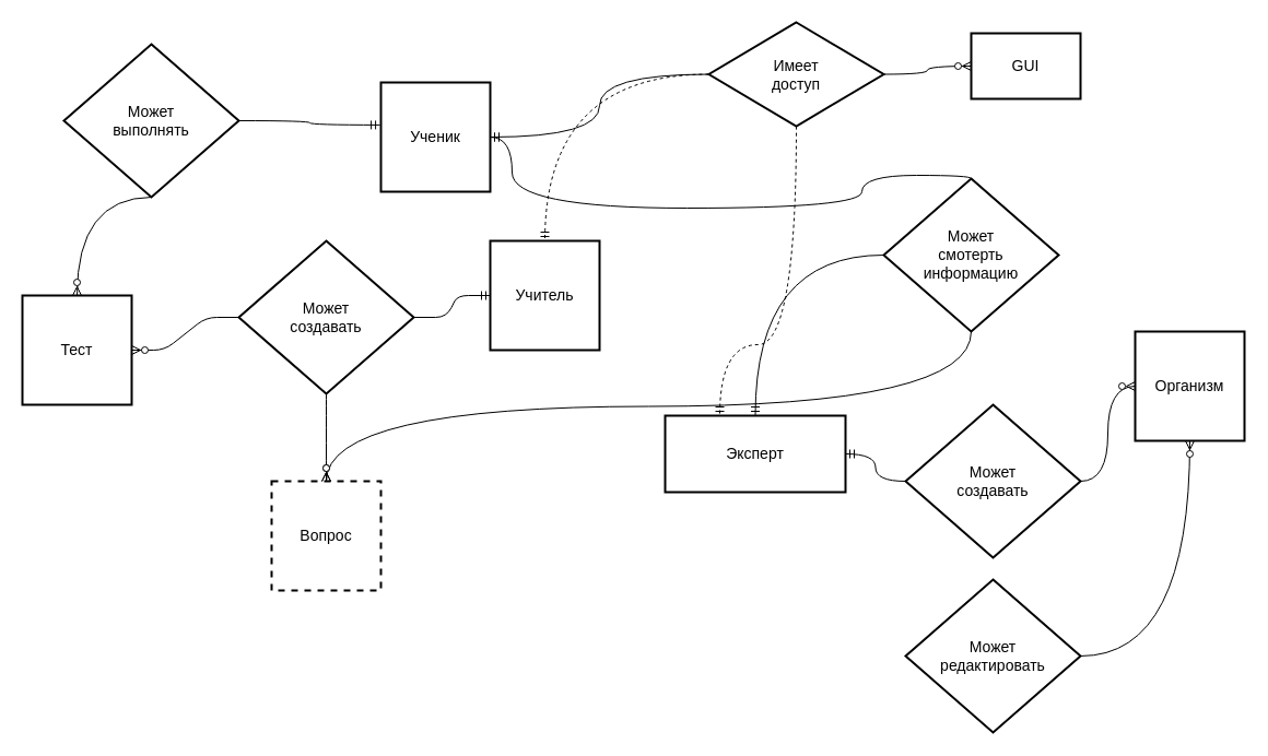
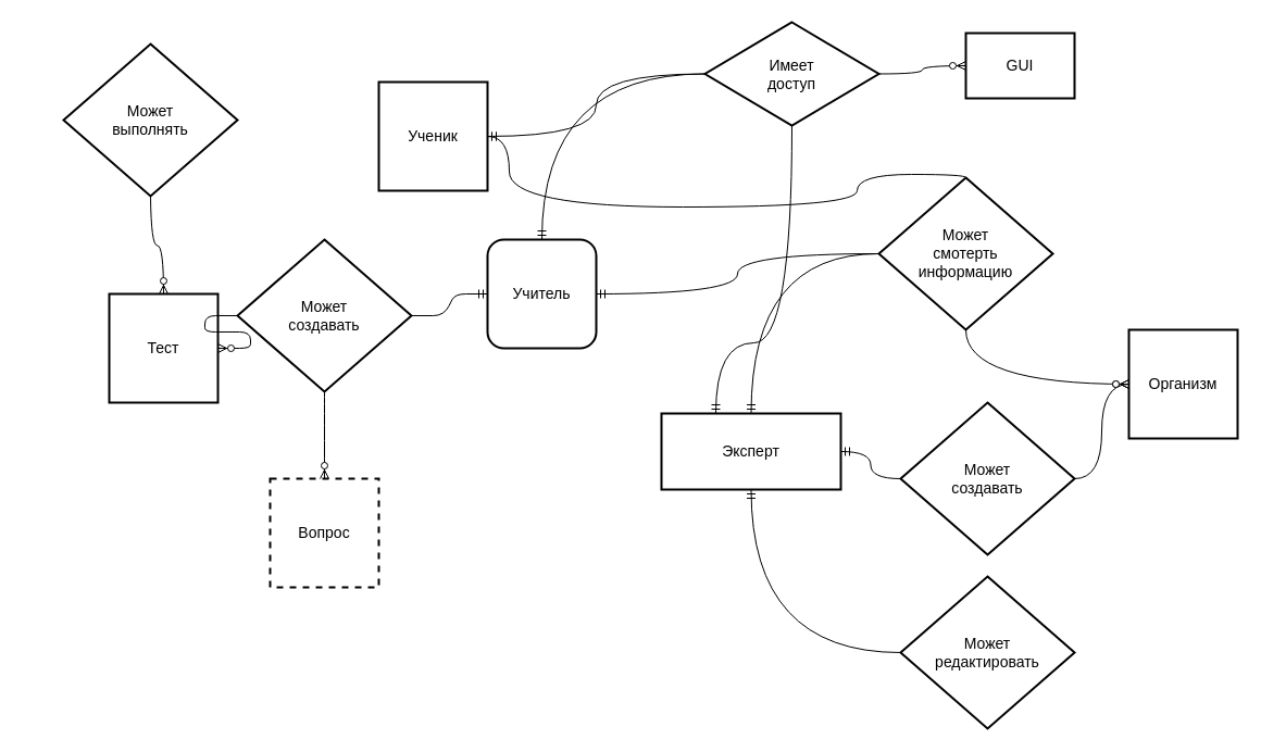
- <mxCell id="18" value="" style="edgeStyle=orthogonalEdgeStyle;fontSize=12;html=1;endArrow=ERmandOne;entryX=-0.009;entryY=0.389;entryDx=0;entryDy=0;entryPerimeter=0;exitX=1;exitY=0.5;exitDx=0;exitDy=0;curved=1;" edge="1" parent="1" source="10" target="7"><mxGeometry width="100" height="100" relative="1" as="geometry"><mxPoint x="278" y="80" as="sourcePoint" /><mxPoint x="403.5" y="80" as="targetPoint" /></mxGeometry></mxCell>
- <mxCell id="22" value="" style="edgeStyle=orthogonalEdgeStyle;fontSize=12;html=1;endArrow=ERmandOne;curved=1;dashed=1;" edge="1" parent="1" source="14" target="8"><mxGeometry width="100" height="100" relative="1" as="geometry"><mxPoint x="608" y="230" as="sourcePoint" /><mxPoint x="479.471" y="277.176" as="targetPoint" /></mxGeometry></mxCell>
+ <mxCell id="22" value="" style="edgeStyle=orthogonalEdgeStyle;fontSize=12;html=1;endArrow=ERmandOne;curved=1;" edge="1" parent="1" source="14" target="8"><mxGeometry width="100" height="100" relative="1" as="geometry"><mxPoint x="608" y="230" as="sourcePoint" /><mxPoint x="479.471" y="277.176" as="targetPoint" /></mxGeometry></mxCell>
- <mxCell id="23" value="" style="edgeStyle=orthogonalEdgeStyle;fontSize=12;html=1;endArrow=ERmandOne;curved=1;dashed=1;" edge="1" parent="1" source="14" target="9"><mxGeometry width="100" height="100" relative="1" as="geometry"><mxPoint x="598" y="410" as="sourcePoint" /><mxPoint x="469.471" y="457.176" as="targetPoint" /><Array as="points"><mxPoint x="728" y="315" /><mxPoint x="658" y="315" /></Array></mxGeometry></mxCell>
+ <mxCell id="23" value="" style="edgeStyle=orthogonalEdgeStyle;fontSize=12;html=1;endArrow=ERmandOne;curved=1;" edge="1" parent="1" source="14" target="9"><mxGeometry width="100" height="100" relative="1" as="geometry"><mxPoint x="598" y="410" as="sourcePoint" /><mxPoint x="469.471" y="457.176" as="targetPoint" /><Array as="points"><mxPoint x="728" y="315" /><mxPoint x="658" y="315" /></Array></mxGeometry></mxCell>
+ <mxCell id="24" value="" style="edgeStyle=orthogonalEdgeStyle;fontSize=12;html=1;endArrow=ERmandOne;exitX=0;exitY=0.5;exitDx=0;exitDy=0;curved=1;" edge="1" parent="1" source="3" target="8"><mxGeometry width="100" height="100" relative="1" as="geometry"><mxPoint x="528" y="430" as="sourcePoint" /><mxPoint x="399.471" y="477.176" as="targetPoint" /></mxGeometry></mxCell>
- <mxCell id="8" value="Учитель" style="strokeWidth=2;whiteSpace=wrap;html=1;align=center;fontSize=14;" vertex="1" parent="1"><mxGeometry x="448" y="220" width="100" height="100" as="geometry" /></mxCell>
+ <mxCell id="8" value="Учитель" style="strokeWidth=2;whiteSpace=wrap;html=1;align=center;fontSize=14;rounded=1;" vertex="1" parent="1"><mxGeometry x="448" y="220" width="100" height="100" as="geometry" /></mxCell>
- <mxCell id="4" value="Тест" style="strokeWidth=2;whiteSpace=wrap;html=1;align=center;fontSize=14;" vertex="1" parent="1"><mxGeometry x="20" y="270" width="100" height="100" as="geometry" /></mxCell>
+ <mxCell id="4" value="Тест" style="strokeWidth=2;whiteSpace=wrap;html=1;align=center;fontSize=14;" vertex="1" parent="1"><mxGeometry x="100" y="270" width="100" height="100" as="geometry" /></mxCell>
- <mxCell id="30" value="" style="edgeStyle=orthogonalEdgeStyle;fontSize=12;html=1;endArrow=ERzeroToMany;endFill=1;exitX=0.5;exitY=1;exitDx=0;exitDy=0;curved=1;" edge="1" parent="1" source="3" target="5"><mxGeometry width="100" height="100" relative="1" as="geometry"><mxPoint x="908" y="330" as="sourcePoint" /><mxPoint x="1202.5" y="330" as="targetPoint" /></mxGeometry></mxCell>
+ <mxCell id="30" value="" style="edgeStyle=orthogonalEdgeStyle;fontSize=12;html=1;endArrow=ERzeroToMany;endFill=1;exitX=0.5;exitY=1;exitDx=0;exitDy=0;curved=1;" edge="1" parent="1" source="3" target="2"><mxGeometry width="100" height="100" relative="1" as="geometry"><mxPoint x="908" y="330" as="sourcePoint" /><mxPoint x="1202.5" y="330" as="targetPoint" /></mxGeometry></mxCell>
- <mxCell id="27" value="" style="edgeStyle=orthogonalEdgeStyle;fontSize=12;html=1;endArrow=ERzeroToMany;endFill=1;curved=1;" edge="1" parent="1" source="13" target="2"><mxGeometry width="100" height="100" relative="1" as="geometry"><mxPoint x="788" y="690" as="sourcePoint" /><mxPoint x="711" y="690" as="targetPoint" /></mxGeometry></mxCell>
+ <mxCell id="26" value="" style="edgeStyle=orthogonalEdgeStyle;fontSize=12;html=1;endArrow=ERmandOne;curved=1;" edge="1" parent="1" source="13" target="9"><mxGeometry width="100" height="100" relative="1" as="geometry"><mxPoint x="678" y="610" as="sourcePoint" /><mxPoint x="549.471" y="657.176" as="targetPoint" /></mxGeometry></mxCell>
